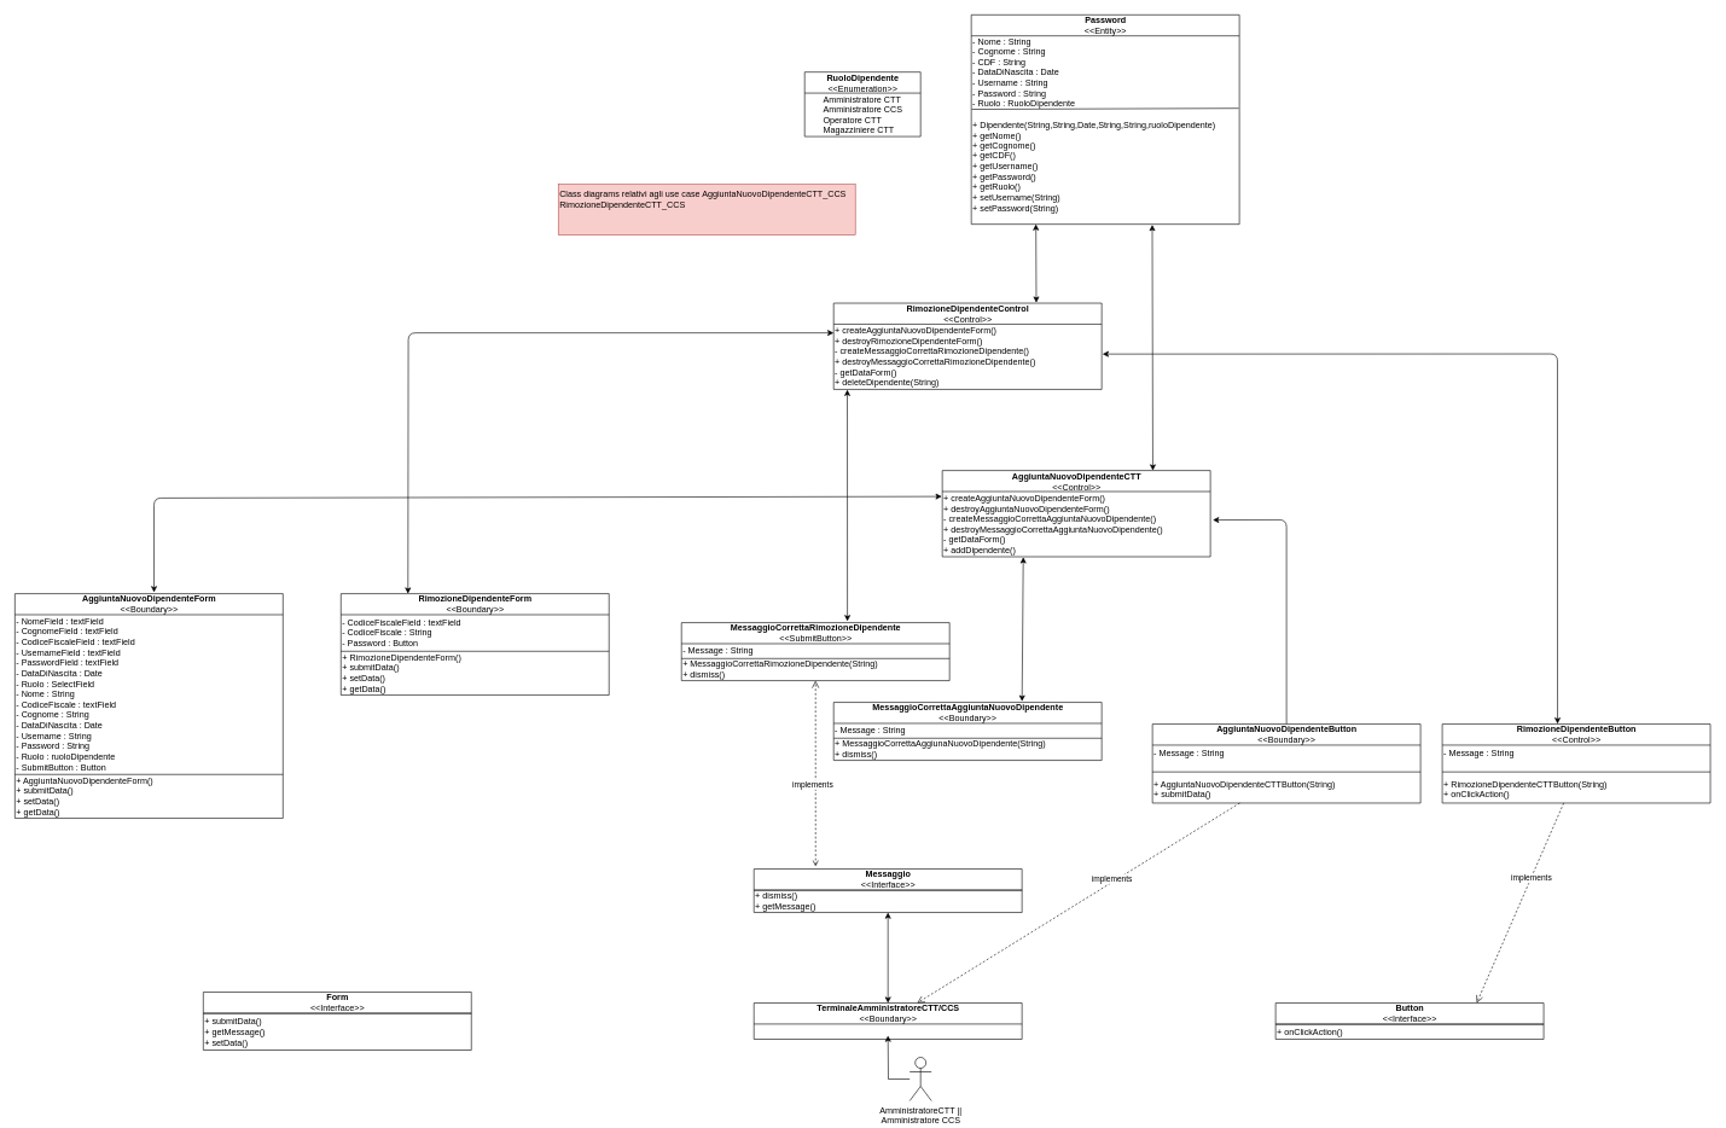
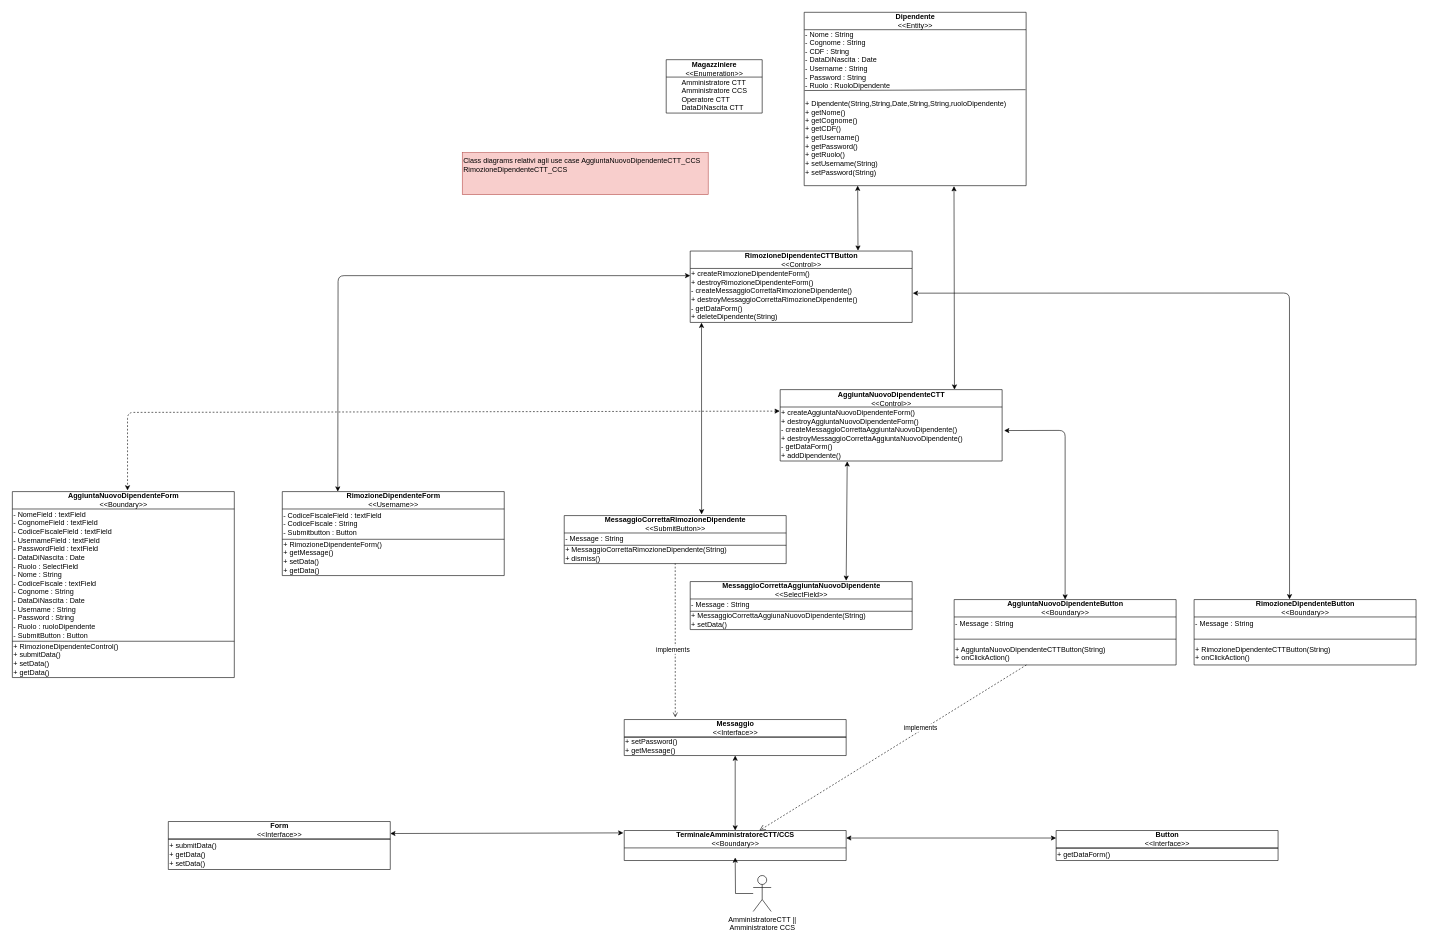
- <mxCell id="36" value="Password&lt;br&gt;&lt;span style=&quot;font-weight: 400&quot;&gt;&amp;lt;&amp;lt;Entity&amp;gt;&amp;gt;&lt;/span&gt;" style="swimlane;fontStyle=1;align=center;verticalAlign=middle;childLayout=stackLayout;horizontal=1;startSize=29;horizontalStack=0;resizeParent=1;resizeParentMax=0;resizeLast=0;collapsible=0;marginBottom=0;html=1;" parent="1" vertex="1"><mxGeometry x="1340" y="20" width="370" height="289" as="geometry" /></mxCell>
+ <mxCell id="36" value="Dipendente&lt;br&gt;&lt;span style=&quot;font-weight: 400&quot;&gt;&amp;lt;&amp;lt;Entity&amp;gt;&amp;gt;&lt;/span&gt;" style="swimlane;fontStyle=1;align=center;verticalAlign=middle;childLayout=stackLayout;horizontal=1;startSize=29;horizontalStack=0;resizeParent=1;resizeParentMax=0;resizeLast=0;collapsible=0;marginBottom=0;html=1;" parent="1" vertex="1"><mxGeometry x="1340" y="20" width="370" height="289" as="geometry" /></mxCell>
- <mxCell id="39" value="RuoloDipendente&lt;br&gt;&lt;span style=&quot;font-weight: 400&quot;&gt;&amp;lt;&amp;lt;Enumeration&amp;gt;&amp;gt;&lt;/span&gt;" style="swimlane;fontStyle=1;align=center;verticalAlign=middle;childLayout=stackLayout;horizontal=1;startSize=29;horizontalStack=0;resizeParent=1;resizeParentMax=0;resizeLast=0;collapsible=0;marginBottom=0;html=1;" parent="1" vertex="1"><mxGeometry x="1110" y="99" width="160" height="89" as="geometry" /></mxCell>
+ <mxCell id="39" value="Magazziniere&lt;br&gt;&lt;span style=&quot;font-weight: 400&quot;&gt;&amp;lt;&amp;lt;Enumeration&amp;gt;&amp;gt;&lt;/span&gt;" style="swimlane;fontStyle=1;align=center;verticalAlign=middle;childLayout=stackLayout;horizontal=1;startSize=29;horizontalStack=0;resizeParent=1;resizeParentMax=0;resizeLast=0;collapsible=0;marginBottom=0;html=1;" parent="1" vertex="1"><mxGeometry x="1110" y="99" width="160" height="89" as="geometry" /></mxCell>
- <mxCell id="40" value="&lt;div style=&quot;text-align: left&quot;&gt;&lt;span&gt;Amministratore CTT&lt;/span&gt;&lt;/div&gt;&lt;div style=&quot;text-align: left&quot;&gt;&lt;span&gt;Amministratore CCS&lt;/span&gt;&lt;/div&gt;&lt;div style=&quot;text-align: left&quot;&gt;&lt;span&gt;Operatore CTT&lt;/span&gt;&lt;/div&gt;&lt;div style=&quot;text-align: left&quot;&gt;&lt;span&gt;Magazziniere CTT&lt;/span&gt;&lt;/div&gt;" style="text;html=1;align=center;verticalAlign=middle;resizable=0;points=[];autosize=1;" parent="39" vertex="1"><mxGeometry y="29" width="160" height="60" as="geometry" /></mxCell>
+ <mxCell id="40" value="&lt;div style=&quot;text-align: left&quot;&gt;&lt;span&gt;Amministratore CTT&lt;/span&gt;&lt;/div&gt;&lt;div style=&quot;text-align: left&quot;&gt;&lt;span&gt;Amministratore CCS&lt;/span&gt;&lt;/div&gt;&lt;div style=&quot;text-align: left&quot;&gt;&lt;span&gt;Operatore CTT&lt;/span&gt;&lt;/div&gt;&lt;div style=&quot;text-align: left&quot;&gt;&lt;span&gt;DataDiNascita CTT&lt;/span&gt;&lt;/div&gt;" style="text;html=1;align=center;verticalAlign=middle;resizable=0;points=[];autosize=1;" parent="39" vertex="1"><mxGeometry y="29" width="160" height="60" as="geometry" /></mxCell>
- <mxCell id="2" value="RimozioneDipendenteControl&lt;br&gt;&lt;span style=&quot;font-weight: 400&quot;&gt;&amp;lt;&amp;lt;Control&amp;gt;&amp;gt;&lt;/span&gt;" style="swimlane;fontStyle=1;align=center;verticalAlign=middle;childLayout=stackLayout;horizontal=1;startSize=29;horizontalStack=0;resizeParent=1;resizeParentMax=0;resizeLast=0;collapsible=0;marginBottom=0;html=1;" parent="1" vertex="1"><mxGeometry x="1150" y="418" width="370" height="119" as="geometry" /></mxCell>
+ <mxCell id="2" value="RimozioneDipendenteCTTButton&lt;br&gt;&lt;span style=&quot;font-weight: 400&quot;&gt;&amp;lt;&amp;lt;Control&amp;gt;&amp;gt;&lt;/span&gt;" style="swimlane;fontStyle=1;align=center;verticalAlign=middle;childLayout=stackLayout;horizontal=1;startSize=29;horizontalStack=0;resizeParent=1;resizeParentMax=0;resizeLast=0;collapsible=0;marginBottom=0;html=1;" parent="1" vertex="1"><mxGeometry x="1150" y="418" width="370" height="119" as="geometry" /></mxCell>
- <mxCell id="3" value="+ createAggiuntaNuovoDipendenteForm()&lt;br&gt;+ destroyRimozioneDipendenteForm()&lt;br&gt;- createMessaggioCorrettaRimozioneDipendente()&lt;br&gt;+ destroyMessaggioCorrettaRimozioneDipendente()&lt;br&gt;- getDataForm()&lt;br&gt;+ deleteDipendente(String)" style="text;html=1;align=left;verticalAlign=middle;resizable=0;points=[];autosize=1;" parent="2" vertex="1"><mxGeometry y="29" width="370" height="90" as="geometry" /></mxCell>
+ <mxCell id="3" value="+ createRimozioneDipendenteForm()&lt;br&gt;+ destroyRimozioneDipendenteForm()&lt;br&gt;- createMessaggioCorrettaRimozioneDipendente()&lt;br&gt;+ destroyMessaggioCorrettaRimozioneDipendente()&lt;br&gt;- getDataForm()&lt;br&gt;+ deleteDipendente(String)" style="text;html=1;align=left;verticalAlign=middle;resizable=0;points=[];autosize=1;" parent="2" vertex="1"><mxGeometry y="29" width="370" height="90" as="geometry" /></mxCell>
- <mxCell id="23" value="" style="endArrow=classic;html=1;entryX=0.519;entryY=-0.006;entryDx=0;entryDy=0;entryPerimeter=0;startArrow=classic;startFill=1;exitX=-0.002;exitY=0.076;exitDx=0;exitDy=0;exitPerimeter=0;" parent="1" source="47" target="4" edge="1"><mxGeometry width="50" height="50" relative="1" as="geometry"><mxPoint x="1140" y="109" as="sourcePoint" /><mxPoint x="1385.65" y="935" as="targetPoint" /><Array as="points"><mxPoint x="212" y="687" /></Array></mxGeometry></mxCell>
+ <mxCell id="23" value="" style="endArrow=classic;html=1;entryX=0.519;entryY=-0.006;entryDx=0;entryDy=0;entryPerimeter=0;startArrow=classic;startFill=1;exitX=-0.002;exitY=0.076;exitDx=0;exitDy=0;exitPerimeter=0;dashed=1;" parent="1" source="47" target="4" edge="1"><mxGeometry width="50" height="50" relative="1" as="geometry"><mxPoint x="1140" y="109" as="sourcePoint" /><mxPoint x="1385.65" y="935" as="targetPoint" /><Array as="points"><mxPoint x="212" y="687" /></Array></mxGeometry></mxCell>
- <mxCell id="48" value="RimozioneDipendenteForm&lt;br&gt;&lt;span style=&quot;font-weight: 400&quot;&gt;&amp;lt;&amp;lt;Boundary&amp;gt;&amp;gt;&lt;/span&gt;" style="swimlane;fontStyle=1;align=center;verticalAlign=middle;childLayout=stackLayout;horizontal=1;startSize=29;horizontalStack=0;resizeParent=1;resizeParentMax=0;resizeLast=0;collapsible=0;marginBottom=0;html=1;" parent="1" vertex="1"><mxGeometry x="470" y="819" width="370" height="140" as="geometry" /></mxCell>
+ <mxCell id="48" value="RimozioneDipendenteForm&lt;br&gt;&lt;span style=&quot;font-weight: 400&quot;&gt;&amp;lt;&amp;lt;Username&amp;gt;&amp;gt;&lt;/span&gt;" style="swimlane;fontStyle=1;align=center;verticalAlign=middle;childLayout=stackLayout;horizontal=1;startSize=29;horizontalStack=0;resizeParent=1;resizeParentMax=0;resizeLast=0;collapsible=0;marginBottom=0;html=1;" parent="1" vertex="1"><mxGeometry x="470" y="819" width="370" height="140" as="geometry" /></mxCell>
- <mxCell id="49" value="- CodiceFiscaleField : textField&lt;br&gt;- CodiceFiscale : String&lt;br&gt;- Password : Button" style="text;html=1;align=left;verticalAlign=middle;resizable=0;points=[];autosize=1;" parent="48" vertex="1"><mxGeometry y="29" width="370" height="50" as="geometry" /></mxCell>
+ <mxCell id="49" value="- CodiceFiscaleField : textField&lt;br&gt;- CodiceFiscale : String&lt;br&gt;- Submitbutton : Button" style="text;html=1;align=left;verticalAlign=middle;resizable=0;points=[];autosize=1;" parent="48" vertex="1"><mxGeometry y="29" width="370" height="50" as="geometry" /></mxCell>
- <mxCell id="51" value="&lt;div&gt;&lt;span&gt;+ RimozioneDipendenteForm()&lt;/span&gt;&lt;/div&gt;&lt;div&gt;&lt;span&gt;+ submitData()&lt;/span&gt;&lt;/div&gt;&lt;div&gt;&lt;span&gt;+ setData()&lt;/span&gt;&lt;/div&gt;&lt;div&gt;&lt;span&gt;+ getData()&lt;/span&gt;&lt;/div&gt;" style="text;html=1;align=left;verticalAlign=middle;resizable=0;points=[];autosize=1;" parent="48" vertex="1"><mxGeometry y="80" width="370" height="60" as="geometry" /></mxCell>
+ <mxCell id="51" value="&lt;div&gt;&lt;span&gt;+ RimozioneDipendenteForm()&lt;/span&gt;&lt;/div&gt;&lt;div&gt;&lt;span&gt;+ getMessage()&lt;/span&gt;&lt;/div&gt;&lt;div&gt;&lt;span&gt;+ setData()&lt;/span&gt;&lt;/div&gt;&lt;div&gt;&lt;span&gt;+ getData()&lt;/span&gt;&lt;/div&gt;" style="text;html=1;align=left;verticalAlign=middle;resizable=0;points=[];autosize=1;" parent="48" vertex="1"><mxGeometry y="80" width="370" height="60" as="geometry" /></mxCell>
- <mxCell id="24" value="implements" style="html=1;verticalAlign=bottom;endArrow=open;dashed=1;endSize=8;exitX=0.23;exitY=-0.06;exitDx=0;exitDy=0;exitPerimeter=0;endFill=0;startArrow=open;startFill=0;" parent="1" source="16" target="15" edge="1"><mxGeometry x="-0.198" y="4" relative="1" as="geometry"><mxPoint x="1150" y="939" as="sourcePoint" /><mxPoint x="1070" y="939" as="targetPoint" /><mxPoint as="offset" /></mxGeometry></mxCell>
+ <mxCell id="24" value="implements" style="html=1;verticalAlign=bottom;endArrow=none;dashed=1;endSize=8;exitX=0.23;exitY=-0.06;exitDx=0;exitDy=0;exitPerimeter=0;endFill=0;startArrow=open;startFill=0;" parent="1" source="16" target="15" edge="1"><mxGeometry x="-0.198" y="4" relative="1" as="geometry"><mxPoint x="1150" y="939" as="sourcePoint" /><mxPoint x="1070" y="939" as="targetPoint" /><mxPoint as="offset" /></mxGeometry></mxCell>
- <mxCell id="52" value="MessaggioCorrettaAggiuntaNuovoDipendente&lt;br&gt;&lt;span style=&quot;font-weight: 400&quot;&gt;&amp;lt;&amp;lt;Boundary&amp;gt;&amp;gt;&lt;/span&gt;" style="swimlane;fontStyle=1;align=center;verticalAlign=middle;childLayout=stackLayout;horizontal=1;startSize=29;horizontalStack=0;resizeParent=1;resizeParentMax=0;resizeLast=0;collapsible=0;marginBottom=0;html=1;" parent="1" vertex="1"><mxGeometry x="1150" y="969" width="370" height="80" as="geometry" /></mxCell>
+ <mxCell id="52" value="MessaggioCorrettaAggiuntaNuovoDipendente&lt;br&gt;&lt;span style=&quot;font-weight: 400&quot;&gt;&amp;lt;&amp;lt;SelectField&amp;gt;&amp;gt;&lt;/span&gt;" style="swimlane;fontStyle=1;align=center;verticalAlign=middle;childLayout=stackLayout;horizontal=1;startSize=29;horizontalStack=0;resizeParent=1;resizeParentMax=0;resizeLast=0;collapsible=0;marginBottom=0;html=1;" parent="1" vertex="1"><mxGeometry x="1150" y="969" width="370" height="80" as="geometry" /></mxCell>
- <mxCell id="20" value="" style="endArrow=none;html=1;entryX=0.5;entryY=0;entryDx=0;entryDy=0;startArrow=classic;startFill=1;exitX=1.009;exitY=0.436;exitDx=0;exitDy=0;exitPerimeter=0;" parent="1" source="47" target="42" edge="1"><mxGeometry width="50" height="50" relative="1" as="geometry"><mxPoint x="1560" y="659" as="sourcePoint" /><mxPoint x="1435" y="813.5" as="targetPoint" /><Array as="points"><mxPoint x="1775" y="717" /></Array></mxGeometry></mxCell>
+ <mxCell id="20" value="" style="endArrow=classic;html=1;entryX=0.5;entryY=0;entryDx=0;entryDy=0;startArrow=classic;startFill=1;exitX=1.009;exitY=0.436;exitDx=0;exitDy=0;exitPerimeter=0;" parent="1" source="47" target="42" edge="1"><mxGeometry width="50" height="50" relative="1" as="geometry"><mxPoint x="1560" y="659" as="sourcePoint" /><mxPoint x="1435" y="813.5" as="targetPoint" /><Array as="points"><mxPoint x="1775" y="717" /></Array></mxGeometry></mxCell>
- <mxCell id="9" value="RimozioneDipendenteButton&lt;br&gt;&lt;span style=&quot;font-weight: 400&quot;&gt;&amp;lt;&amp;lt;Control&amp;gt;&amp;gt;&lt;/span&gt;" style="swimlane;fontStyle=1;align=center;verticalAlign=middle;childLayout=stackLayout;horizontal=1;startSize=29;horizontalStack=0;resizeParent=1;resizeParentMax=0;resizeLast=0;collapsible=0;marginBottom=0;html=1;" parent="1" vertex="1"><mxGeometry x="1990" y="999" width="370" height="109" as="geometry" /></mxCell>
+ <mxCell id="9" value="RimozioneDipendenteButton&lt;br&gt;&lt;span style=&quot;font-weight: 400&quot;&gt;&amp;lt;&amp;lt;Boundary&amp;gt;&amp;gt;&lt;/span&gt;" style="swimlane;fontStyle=1;align=center;verticalAlign=middle;childLayout=stackLayout;horizontal=1;startSize=29;horizontalStack=0;resizeParent=1;resizeParentMax=0;resizeLast=0;collapsible=0;marginBottom=0;html=1;" parent="1" vertex="1"><mxGeometry x="1990" y="999" width="370" height="109" as="geometry" /></mxCell>
- <mxCell id="55" value="+ MessaggioCorrettaAggiunaNuovoDipendente(String)&lt;br&gt;+ dismiss()" style="text;html=1;align=left;verticalAlign=middle;resizable=0;points=[];autosize=1;" parent="52" vertex="1"><mxGeometry y="50" width="370" height="30" as="geometry" /></mxCell>
+ <mxCell id="55" value="+ MessaggioCorrettaAggiunaNuovoDipendente(String)&lt;br&gt;+ setData()" style="text;html=1;align=left;verticalAlign=middle;resizable=0;points=[];autosize=1;" parent="52" vertex="1"><mxGeometry y="50" width="370" height="30" as="geometry" /></mxCell>
- <mxCell id="43" value="- Message : String&lt;br&gt;&lt;br&gt;&lt;br&gt;+ AggiuntaNuovoDipendenteCTTButton(String)&lt;br&gt;+ submitData()" style="text;html=1;align=left;verticalAlign=middle;resizable=0;points=[];autosize=1;" parent="42" vertex="1"><mxGeometry y="29" width="370" height="80" as="geometry" /></mxCell>
+ <mxCell id="43" value="- Message : String&lt;br&gt;&lt;br&gt;&lt;br&gt;+ AggiuntaNuovoDipendenteCTTButton(String)&lt;br&gt;+ onClickAction()" style="text;html=1;align=left;verticalAlign=middle;resizable=0;points=[];autosize=1;" parent="42" vertex="1"><mxGeometry y="29" width="370" height="80" as="geometry" /></mxCell>
- <mxCell id="7" value="&lt;div&gt;&lt;span&gt;+ AggiuntaNuovoDipendenteForm()&lt;/span&gt;&lt;/div&gt;&lt;div&gt;&lt;span&gt;+ submitData()&lt;/span&gt;&lt;/div&gt;&lt;div&gt;&lt;span&gt;+ setData()&lt;/span&gt;&lt;/div&gt;&lt;div&gt;&lt;span&gt;+ getData()&lt;/span&gt;&lt;/div&gt;" style="text;html=1;align=left;verticalAlign=middle;resizable=0;points=[];autosize=1;" parent="4" vertex="1"><mxGeometry y="250" width="370" height="60" as="geometry" /></mxCell>
+ <mxCell id="7" value="&lt;div&gt;&lt;span&gt;+ RimozioneDipendenteControl()&lt;/span&gt;&lt;/div&gt;&lt;div&gt;&lt;span&gt;+ submitData()&lt;/span&gt;&lt;/div&gt;&lt;div&gt;&lt;span&gt;+ setData()&lt;/span&gt;&lt;/div&gt;&lt;div&gt;&lt;span&gt;+ getData()&lt;/span&gt;&lt;/div&gt;" style="text;html=1;align=left;verticalAlign=middle;resizable=0;points=[];autosize=1;" parent="4" vertex="1"><mxGeometry y="250" width="370" height="60" as="geometry" /></mxCell>
- <mxCell id="18" value="+ dismiss()&lt;br&gt;+ getMessage()" style="text;html=1;align=left;verticalAlign=middle;resizable=0;points=[];autosize=1;" parent="16" vertex="1"><mxGeometry y="30" width="370" height="30" as="geometry" /></mxCell>
+ <mxCell id="18" value="+ setPassword()&lt;br&gt;+ getMessage()" style="text;html=1;align=left;verticalAlign=middle;resizable=0;points=[];autosize=1;" parent="16" vertex="1"><mxGeometry y="30" width="370" height="30" as="geometry" /></mxCell>
- <mxCell id="34" value="implements" style="html=1;verticalAlign=bottom;endArrow=open;dashed=1;endSize=8;entryX=0.75;entryY=0;entryDx=0;entryDy=0;" parent="1" source="10" target="28" edge="1"><mxGeometry x="-0.198" y="4" relative="1" as="geometry"><mxPoint x="2300" y="1189" as="sourcePoint" /><mxPoint x="1780" y="1036.5" as="targetPoint" /><mxPoint as="offset" /></mxGeometry></mxCell>
+ <mxCell id="27" value="" style="endArrow=classic;startArrow=classic;html=1;exitX=-0.004;exitY=0.079;exitDx=0;exitDy=0;entryX=1;entryY=0.25;entryDx=0;entryDy=0;exitPerimeter=0;" parent="1" source="8" target="31" edge="1"><mxGeometry width="50" height="50" relative="1" as="geometry"><mxPoint x="1040" y="1180" as="sourcePoint" /><mxPoint x="930" y="1119" as="targetPoint" /></mxGeometry></mxCell>
+ <mxCell id="25" value="" style="endArrow=classic;startArrow=classic;html=1;entryX=0;entryY=0.25;entryDx=0;entryDy=0;exitX=1;exitY=0.25;exitDx=0;exitDy=0;" parent="1" source="8" target="28" edge="1"><mxGeometry width="50" height="50" relative="1" as="geometry"><mxPoint x="1410" y="1179" as="sourcePoint" /><mxPoint x="1520" y="1109" as="targetPoint" /></mxGeometry></mxCell>
- <mxCell id="33" value="+ submitData()&lt;br&gt;+ getMessage()&lt;br&gt;+ setData()" style="text;html=1;align=left;verticalAlign=middle;resizable=0;points=[];autosize=1;" parent="31" vertex="1"><mxGeometry y="30" width="370" height="50" as="geometry" /></mxCell>
+ <mxCell id="33" value="+ submitData()&lt;br&gt;+ getData()&lt;br&gt;+ setData()" style="text;html=1;align=left;verticalAlign=middle;resizable=0;points=[];autosize=1;" parent="31" vertex="1"><mxGeometry y="30" width="370" height="50" as="geometry" /></mxCell>
- <mxCell id="30" value="+ onClickAction()" style="text;html=1;align=left;verticalAlign=middle;resizable=0;points=[];autosize=1;" parent="28" vertex="1"><mxGeometry y="30" width="370" height="20" as="geometry" /></mxCell>
+ <mxCell id="30" value="+ getDataForm()" style="text;html=1;align=left;verticalAlign=middle;resizable=0;points=[];autosize=1;" parent="28" vertex="1"><mxGeometry y="30" width="370" height="20" as="geometry" /></mxCell>
